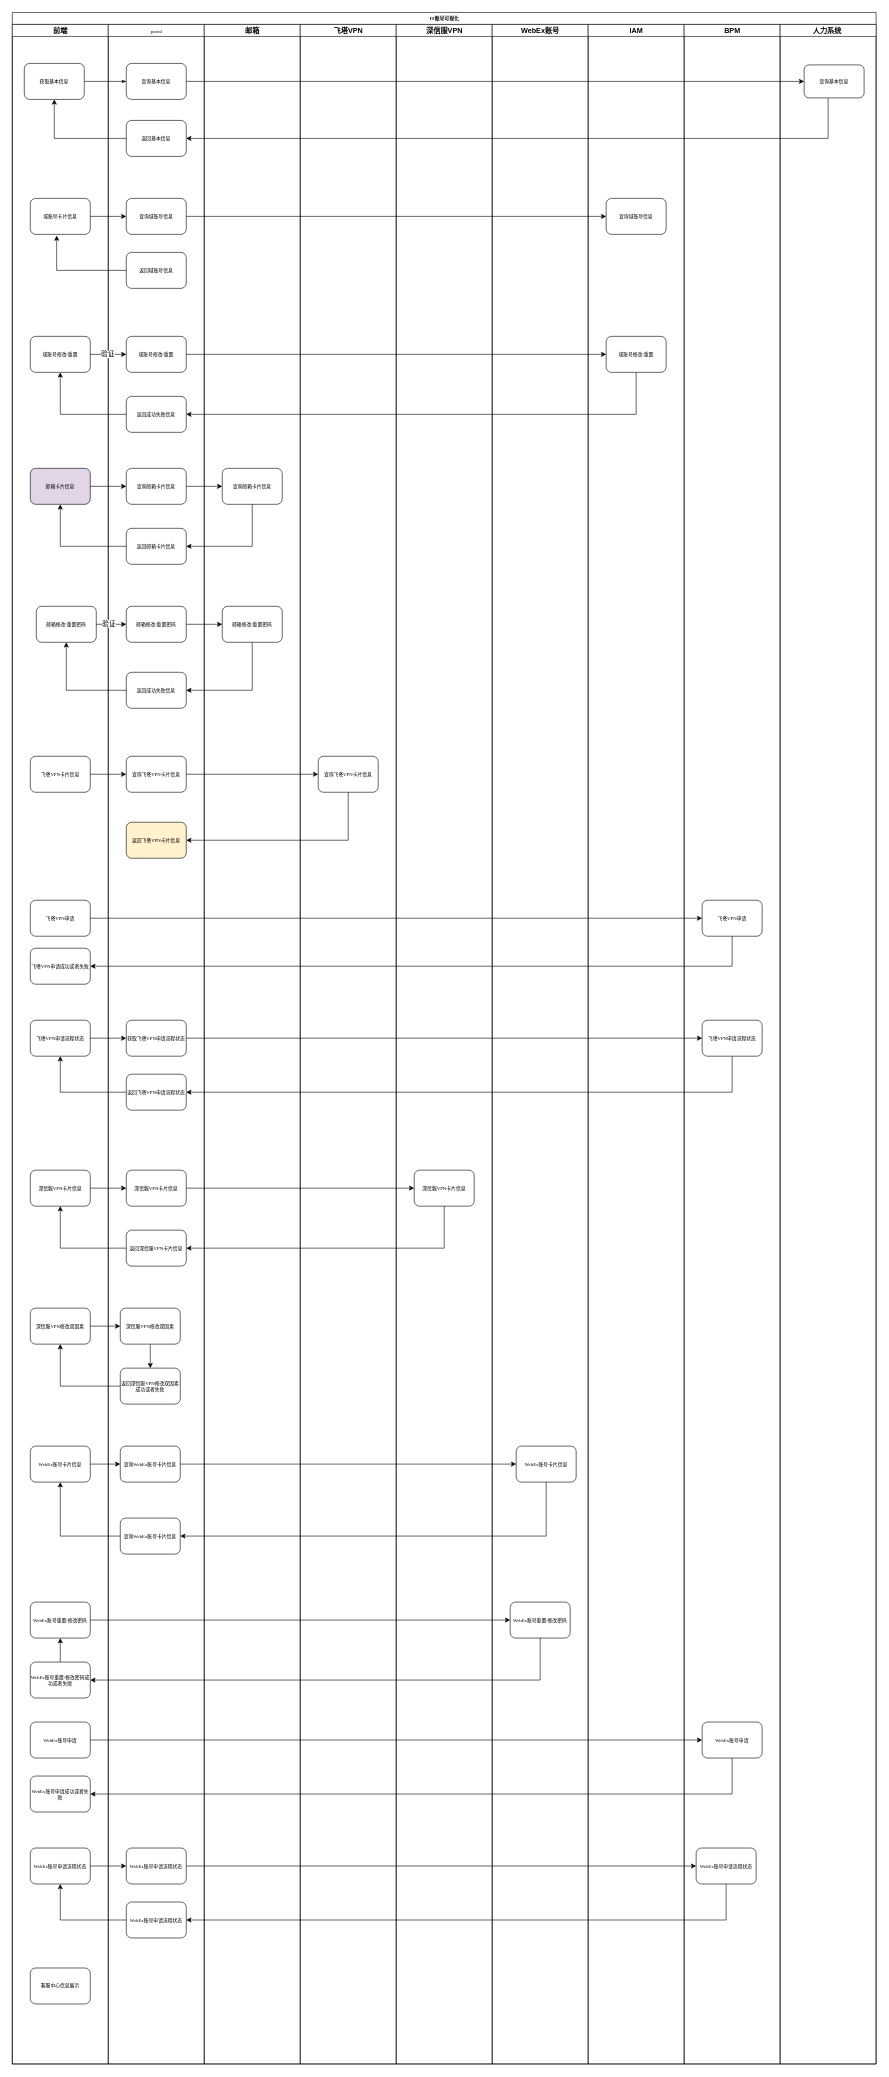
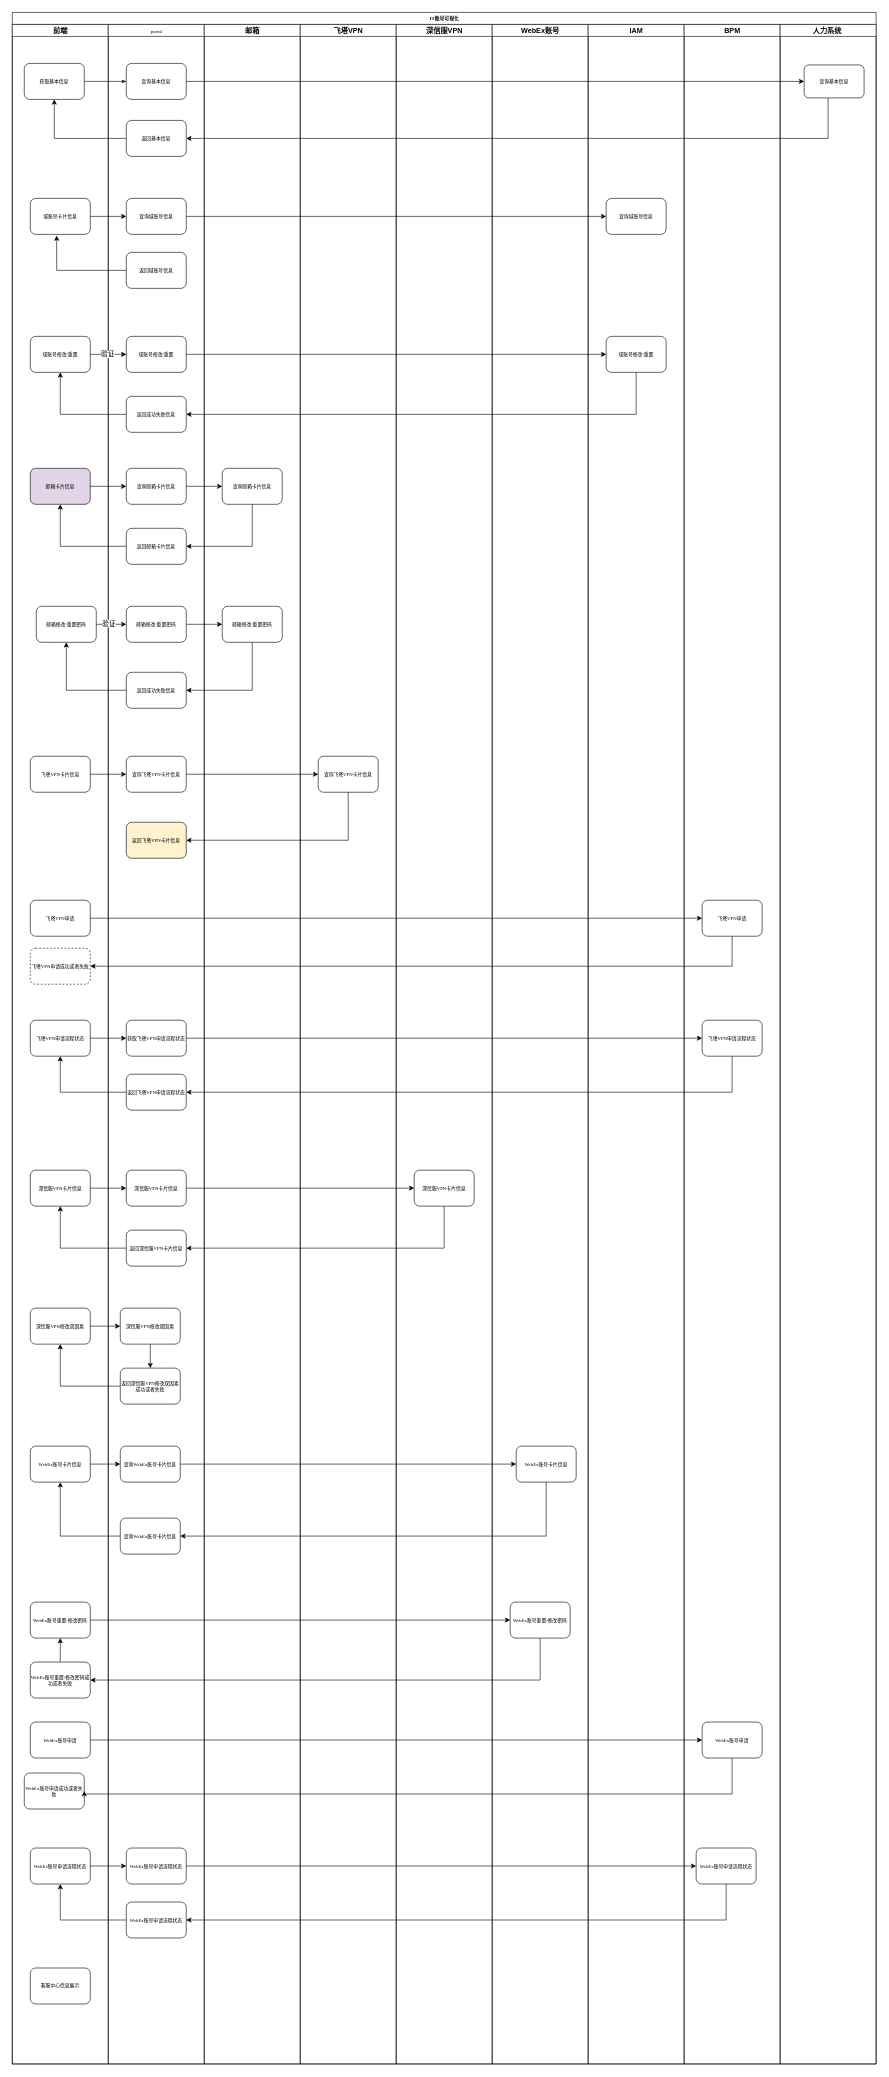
- <mxCell id="15" value="飞塔VPN申请成功或者失败" style="rounded=1;whiteSpace=wrap;html=1;shadow=0;labelBackgroundColor=none;strokeWidth=1;fontFamily=Verdana;fontSize=8;align=center;" vertex="1" parent="4"><mxGeometry x="30" y="1540" width="100" height="60" as="geometry" /></mxCell>
+ <mxCell id="15" value="飞塔VPN申请成功或者失败" style="rounded=1;whiteSpace=wrap;html=1;shadow=0;labelBackgroundColor=none;strokeWidth=1;fontFamily=Verdana;fontSize=8;align=center;dashed=1;" vertex="1" parent="4"><mxGeometry x="30" y="1540" width="100" height="60" as="geometry" /></mxCell>
- <mxCell id="19" value="WebEx账号申请成功或者失败" style="rounded=1;whiteSpace=wrap;html=1;shadow=0;labelBackgroundColor=none;strokeWidth=1;fontFamily=Verdana;fontSize=8;align=center;" vertex="1" parent="4"><mxGeometry x="30" y="2920" width="100" height="60" as="geometry" /></mxCell>
+ <mxCell id="19" value="WebEx账号申请成功或者失败" style="rounded=1;whiteSpace=wrap;html=1;shadow=0;labelBackgroundColor=none;strokeWidth=1;fontFamily=Verdana;fontSize=8;align=center;" vertex="1" parent="4"><mxGeometry x="20" y="2915" width="100" height="60" as="geometry" /></mxCell>
